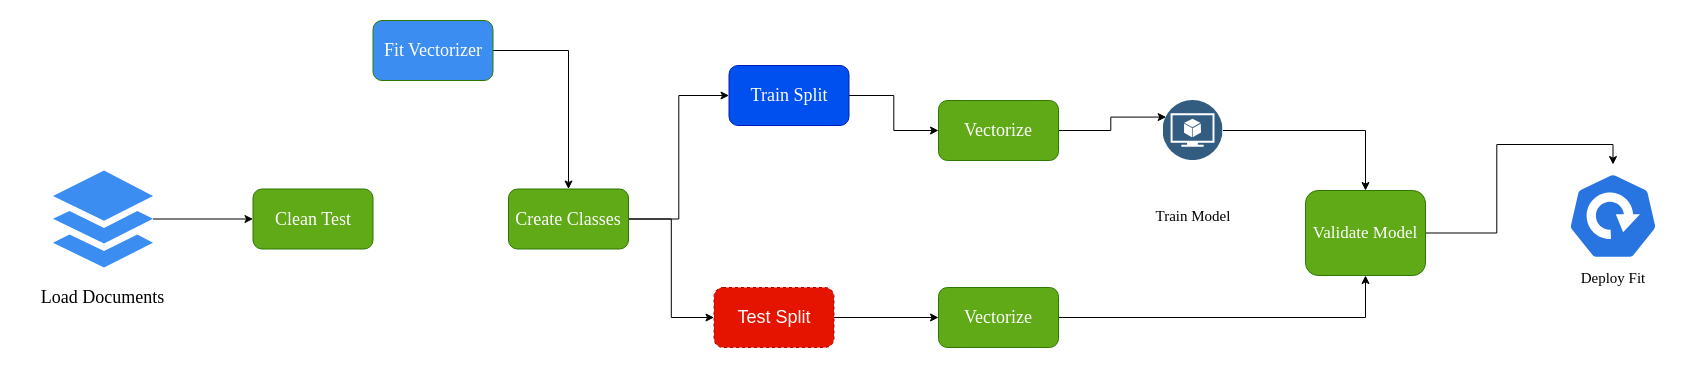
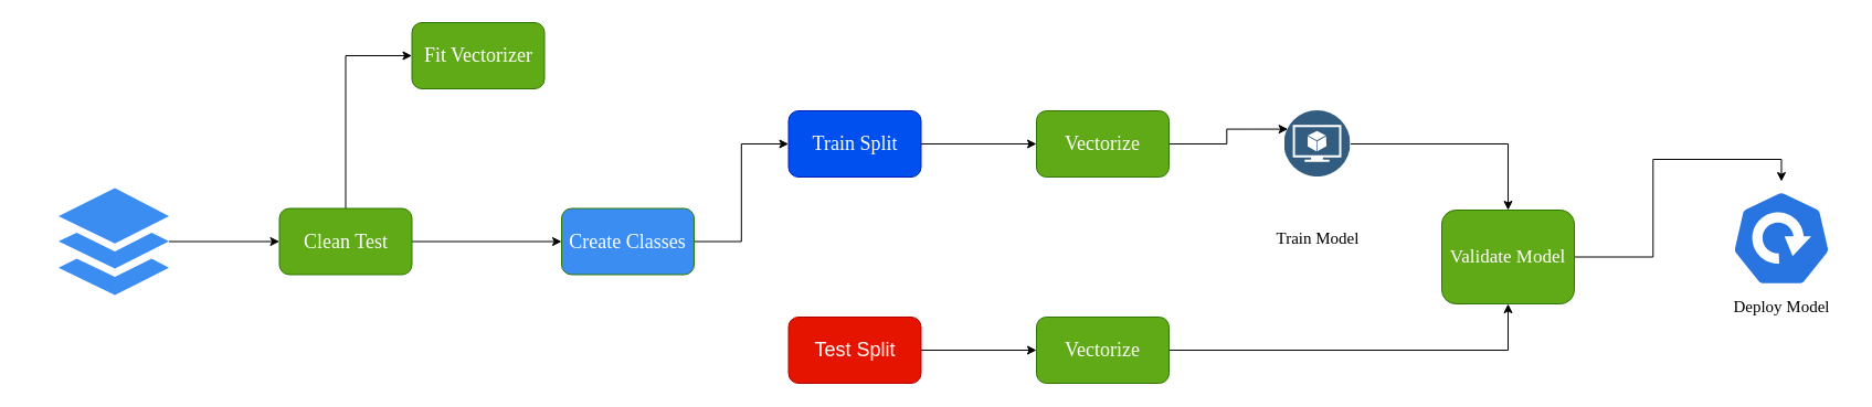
- <mxCell id="8" value="&lt;font face=&quot;Verdana&quot; style=&quot;font-size: 18px&quot;&gt;Fit Vectorizer&lt;/font&gt;" style="rounded=1;whiteSpace=wrap;html=1;fillColor=#3b8df1;strokeColor=#2D7600;fontColor=#ffffff;" vertex="1" parent="1"><mxGeometry x="372.5" y="20" width="120" height="60" as="geometry" /></mxCell>
+ <mxCell id="8" value="&lt;font face=&quot;Verdana&quot; style=&quot;font-size: 18px&quot;&gt;Fit Vectorizer&lt;/font&gt;" style="rounded=1;whiteSpace=wrap;html=1;fillColor=#60a917;strokeColor=#2D7600;fontColor=#ffffff;" vertex="1" parent="1"><mxGeometry x="372.5" y="20" width="120" height="60" as="geometry" /></mxCell>
- <mxCell id="7" style="edgeStyle=orthogonalEdgeStyle;rounded=0;orthogonalLoop=1;jettySize=auto;html=1;entryX=0.5;entryY=0;entryDx=0;entryDy=0;" edge="1" parent="1" source="8" target="27"><mxGeometry relative="1" as="geometry" /></mxCell>
+ <mxCell id="4" style="edgeStyle=orthogonalEdgeStyle;rounded=0;orthogonalLoop=1;jettySize=auto;html=1;entryX=0;entryY=0.5;entryDx=0;entryDy=0;" edge="1" parent="1" source="6" target="8"><mxGeometry relative="1" as="geometry" /></mxCell>
- <mxCell id="12" value="&lt;font face=&quot;Verdana&quot; style=&quot;font-size: 18px&quot;&gt;Train Split&lt;/font&gt;" style="rounded=1;whiteSpace=wrap;html=1;fillColor=#0050ef;strokeColor=#001DBC;fontColor=#ffffff;" vertex="1" parent="1"><mxGeometry x="728.5" y="65" width="120" height="60" as="geometry" /></mxCell>
+ <mxCell id="12" value="&lt;font face=&quot;Verdana&quot; style=&quot;font-size: 18px&quot;&gt;Train Split&lt;/font&gt;" style="rounded=1;whiteSpace=wrap;html=1;fillColor=#0050ef;strokeColor=#001DBC;fontColor=#ffffff;" vertex="1" parent="1"><mxGeometry x="713.5" y="100" width="120" height="60" as="geometry" /></mxCell>
+ <mxCell id="5" style="edgeStyle=orthogonalEdgeStyle;rounded=0;orthogonalLoop=1;jettySize=auto;html=1;entryX=0;entryY=0.5;entryDx=0;entryDy=0;" edge="1" parent="1" source="6" target="27"><mxGeometry relative="1" as="geometry" /></mxCell>
- <mxCell id="27" value="&lt;font face=&quot;Verdana&quot; style=&quot;font-size: 18px&quot;&gt;Create Classes&lt;/font&gt;" style="rounded=1;whiteSpace=wrap;html=1;fillColor=#60a917;strokeColor=#2D7600;fontColor=#ffffff;" vertex="1" parent="1"><mxGeometry x="508" y="188.5" width="120" height="60" as="geometry" /></mxCell>
+ <mxCell id="27" value="&lt;font face=&quot;Verdana&quot; style=&quot;font-size: 18px&quot;&gt;Create Classes&lt;/font&gt;" style="rounded=1;whiteSpace=wrap;html=1;fillColor=#3b8df1;strokeColor=#2D7600;fontColor=#ffffff;" vertex="1" parent="1"><mxGeometry x="508" y="188.5" width="120" height="60" as="geometry" /></mxCell>
- <mxCell id="21" value="&lt;font face=&quot;Verdana&quot; style=&quot;font-size: 15px&quot;&gt;Deploy Fit&lt;/font&gt;" style="text;html=1;strokeColor=none;fillColor=none;align=center;verticalAlign=middle;whiteSpace=wrap;rounded=0;" vertex="1" parent="1"><mxGeometry x="1552.5" y="267" width="120" height="20" as="geometry" /></mxCell>
+ <mxCell id="21" value="&lt;font face=&quot;Verdana&quot; style=&quot;font-size: 15px&quot;&gt;Deploy Model&lt;/font&gt;" style="text;html=1;strokeColor=none;fillColor=none;align=center;verticalAlign=middle;whiteSpace=wrap;rounded=0;" vertex="1" parent="1"><mxGeometry x="1552.5" y="267" width="120" height="20" as="geometry" /></mxCell>
- <mxCell id="26" style="edgeStyle=orthogonalEdgeStyle;rounded=0;orthogonalLoop=1;jettySize=auto;html=1;entryX=0;entryY=0.5;entryDx=0;entryDy=0;" edge="1" parent="1" source="27" target="14"><mxGeometry relative="1" as="geometry" /></mxCell>
- <mxCell id="22" value="&lt;font face=&quot;Verdana&quot; style=&quot;font-size: 18px&quot;&gt;Load Documents&lt;/font&gt;" style="text;html=1;strokeColor=none;fillColor=none;align=center;verticalAlign=middle;whiteSpace=wrap;rounded=0;" vertex="1" parent="1"><mxGeometry x="20" y="287" width="165" height="20" as="geometry" /></mxCell>
- <mxCell id="14" value="&lt;font style=&quot;font-size: 18px&quot;&gt;Test Split&lt;/font&gt;" style="rounded=1;whiteSpace=wrap;html=1;fillColor=#e51400;strokeColor=#B20000;fontColor=#ffffff;dashed=1;" vertex="1" parent="1"><mxGeometry x="713.5" y="287" width="120" height="60" as="geometry" /></mxCell>
+ <mxCell id="14" value="&lt;font style=&quot;font-size: 18px&quot;&gt;Test Split&lt;/font&gt;" style="rounded=1;whiteSpace=wrap;html=1;fillColor=#e51400;strokeColor=#B20000;fontColor=#ffffff;" vertex="1" parent="1"><mxGeometry x="713.5" y="287" width="120" height="60" as="geometry" /></mxCell>
